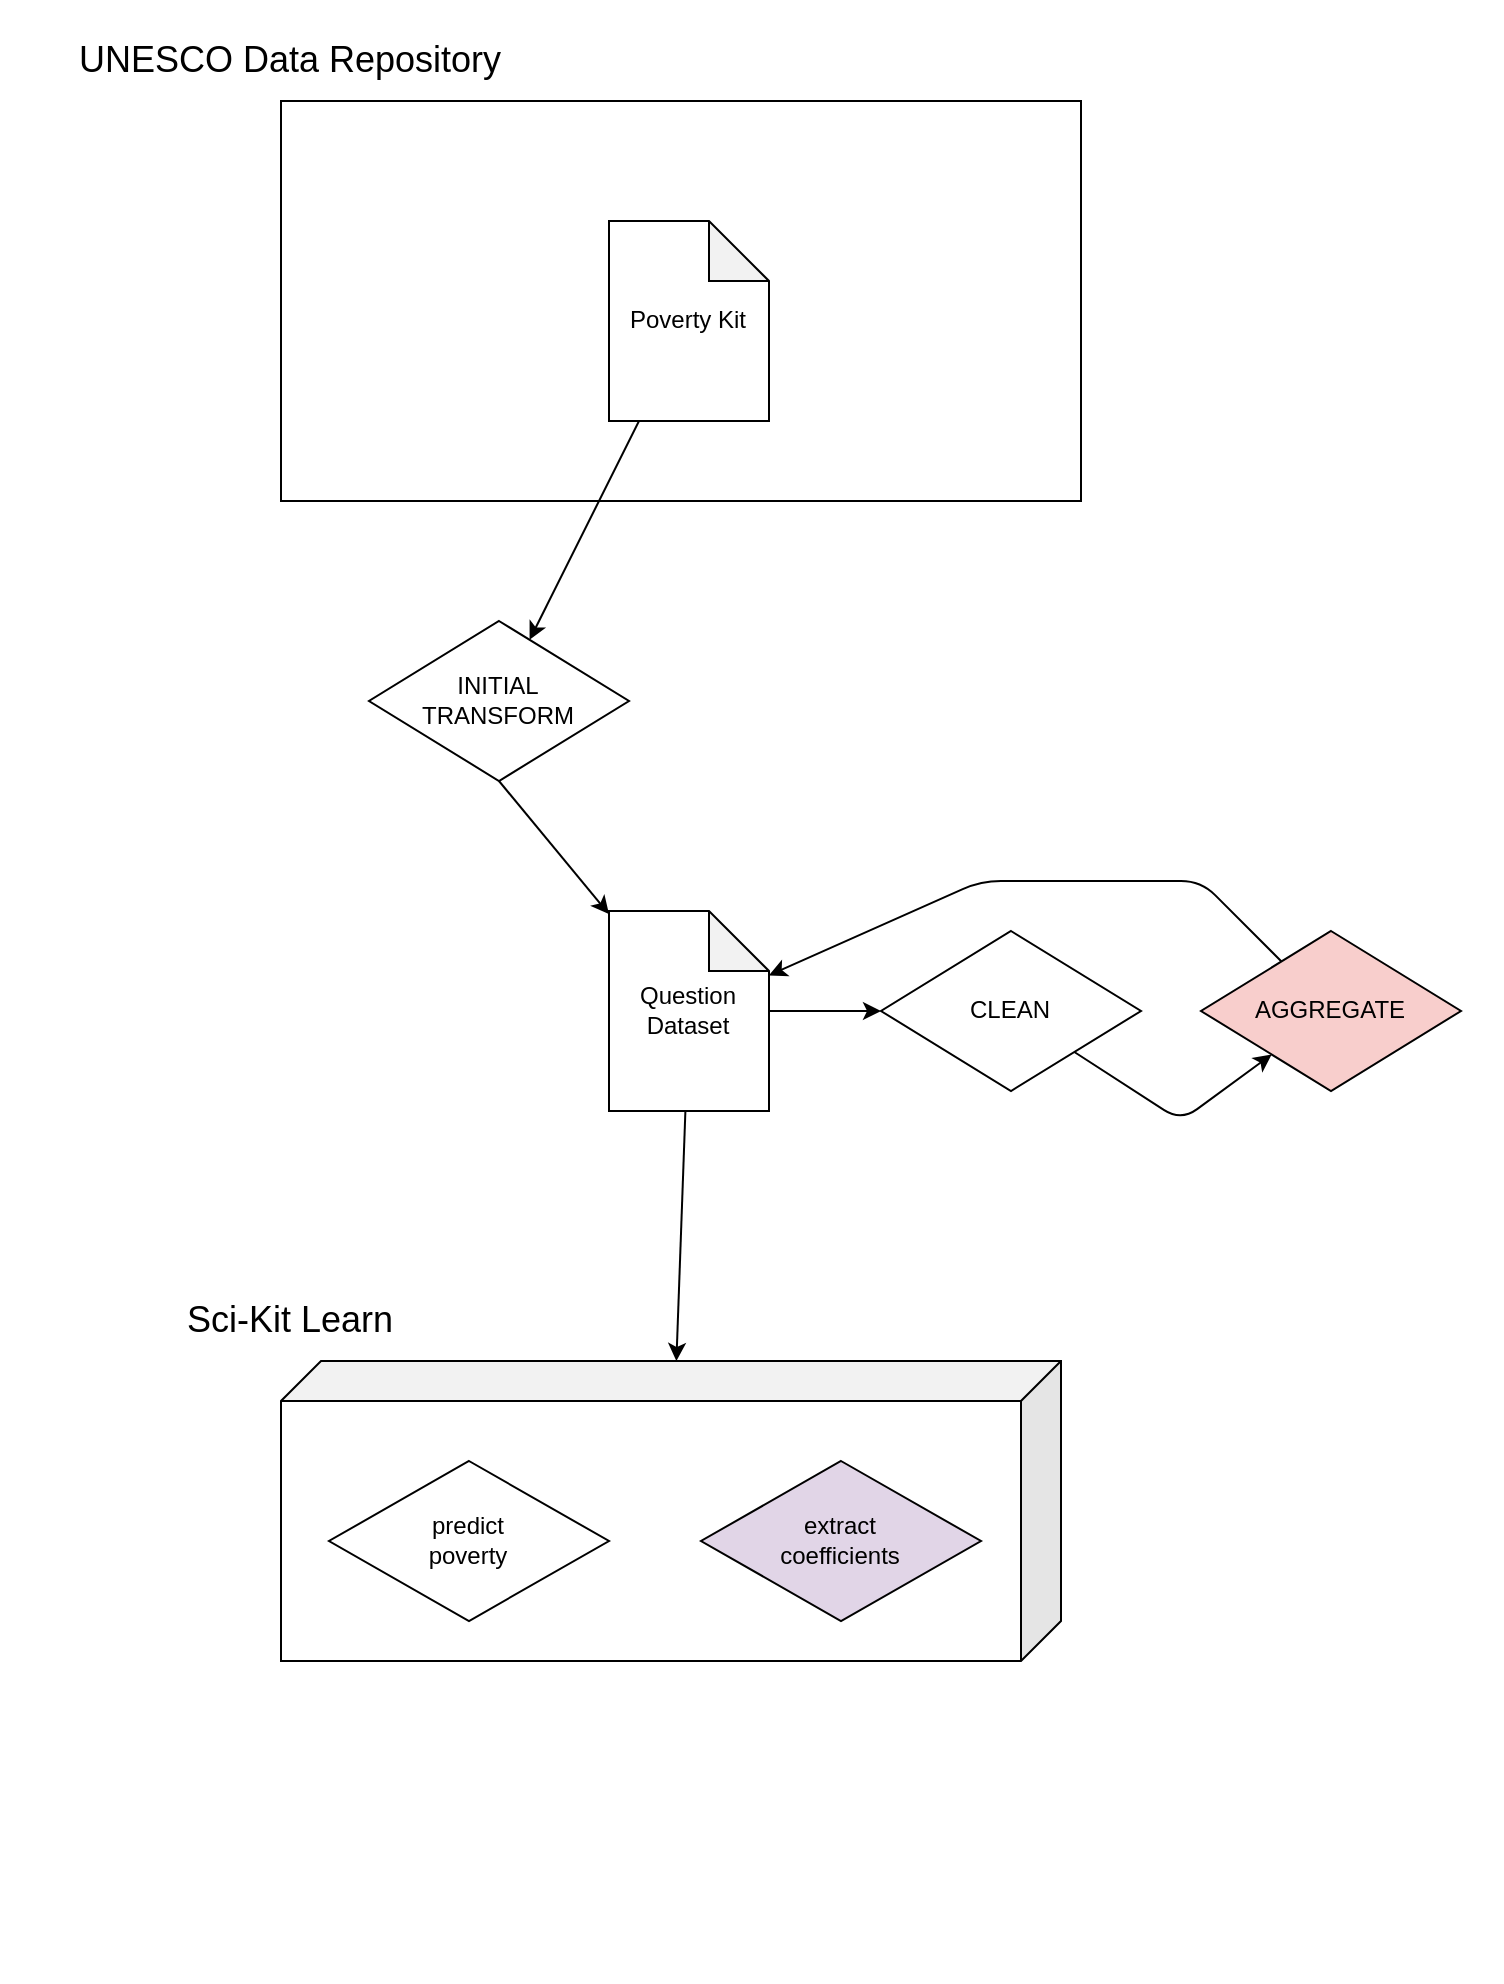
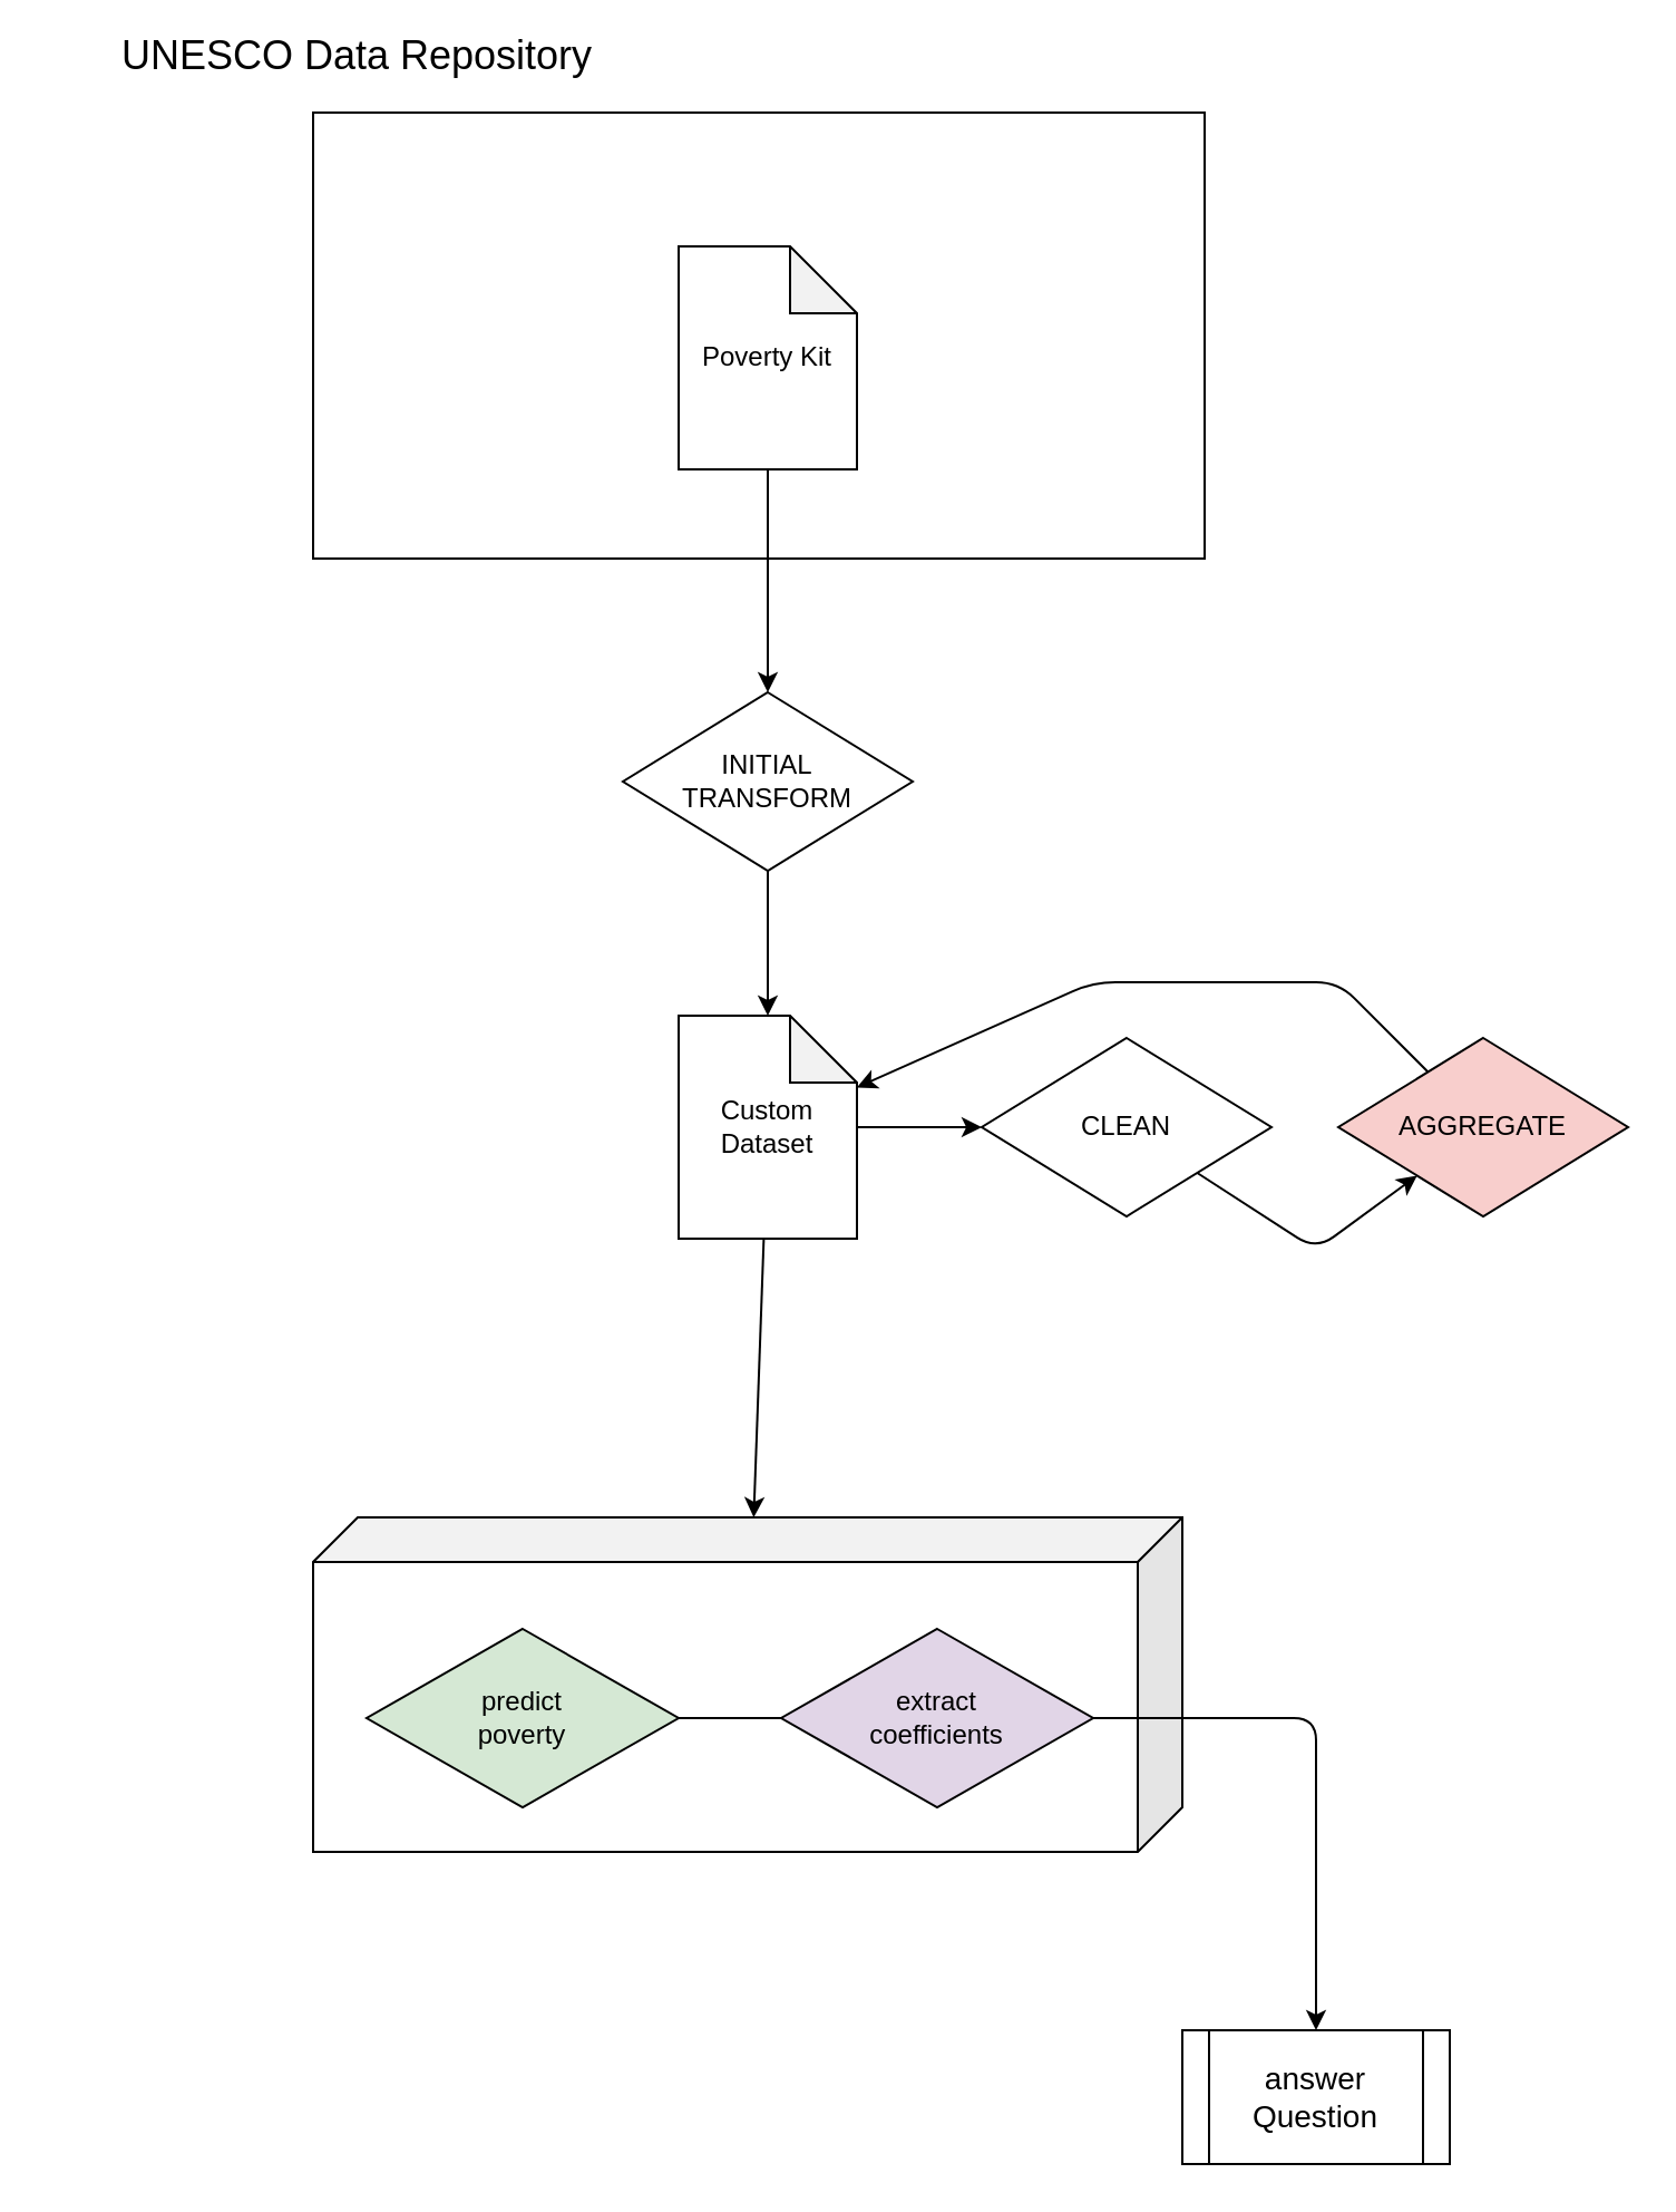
- <mxCell id="4" value="UNESCO Data Repository" style="text;html=1;strokeColor=none;fillColor=none;align=center;verticalAlign=middle;whiteSpace=wrap;rounded=0;fontSize=18;" parent="1" vertex="1"><mxGeometry x="20" y="20" width="250" height="20" as="geometry" /></mxCell>
+ <mxCell id="4" value="UNESCO Data Repository" style="text;html=1;strokeColor=none;fillColor=none;align=center;verticalAlign=middle;whiteSpace=wrap;rounded=0;fontSize=18;" parent="1" vertex="1"><mxGeometry x="35" y="15" width="250" height="20" as="geometry" /></mxCell>
- <mxCell id="8" value="&lt;div&gt;INITIAL&lt;/div&gt;&lt;div&gt;TRANSFORM&lt;/div&gt;" style="rhombus;whiteSpace=wrap;html=1;" parent="1" vertex="1"><mxGeometry x="184" y="310" width="130" height="80" as="geometry" /></mxCell>
+ <mxCell id="8" value="&lt;div&gt;INITIAL&lt;/div&gt;&lt;div&gt;TRANSFORM&lt;/div&gt;" style="rhombus;whiteSpace=wrap;html=1;" parent="1" vertex="1"><mxGeometry x="279" y="310" width="130" height="80" as="geometry" /></mxCell>
- <mxCell id="6" value="&lt;div&gt;Question&lt;/div&gt;&lt;div&gt;Dataset&lt;br&gt;&lt;/div&gt;" style="shape=note;whiteSpace=wrap;html=1;backgroundOutline=1;darkOpacity=0.05;" parent="1" vertex="1"><mxGeometry x="304" y="455" width="80" height="100" as="geometry" /></mxCell>
+ <mxCell id="6" value="&lt;div&gt;Custom&lt;/div&gt;&lt;div&gt;Dataset&lt;br&gt;&lt;/div&gt;" style="shape=note;whiteSpace=wrap;html=1;backgroundOutline=1;darkOpacity=0.05;" parent="1" vertex="1"><mxGeometry x="304" y="455" width="80" height="100" as="geometry" /></mxCell>
- <mxCell id="15" value="Sci-Kit Learn" style="text;html=1;strokeColor=none;fillColor=none;align=center;verticalAlign=middle;whiteSpace=wrap;rounded=0;fontSize=18;" parent="1" vertex="1"><mxGeometry x="80" y="650" width="130" height="20" as="geometry" /></mxCell>
- <mxCell id="17" value="&lt;div style=&quot;font-size: 12px;&quot;&gt;&lt;font style=&quot;font-size: 12px;&quot;&gt;predict&lt;/font&gt;&lt;/div&gt;&lt;div style=&quot;font-size: 12px;&quot;&gt;&lt;font style=&quot;font-size: 12px;&quot;&gt;poverty&lt;br style=&quot;font-size: 12px;&quot;&gt;&lt;/font&gt;&lt;/div&gt;" style="rhombus;whiteSpace=wrap;html=1;fontSize=12;" parent="1" vertex="1"><mxGeometry x="164" y="730" width="140" height="80" as="geometry" /></mxCell>
+ <mxCell id="17" value="&lt;div style=&quot;font-size: 12px;&quot;&gt;&lt;font style=&quot;font-size: 12px;&quot;&gt;predict&lt;/font&gt;&lt;/div&gt;&lt;div style=&quot;font-size: 12px;&quot;&gt;&lt;font style=&quot;font-size: 12px;&quot;&gt;poverty&lt;br style=&quot;font-size: 12px;&quot;&gt;&lt;/font&gt;&lt;/div&gt;" style="rhombus;whiteSpace=wrap;html=1;fontSize=12;fillColor=#d5e8d4;" parent="1" vertex="1"><mxGeometry x="164" y="730" width="140" height="80" as="geometry" /></mxCell>
+ <mxCell id="18" value="" style="endArrow=classic;html=1;fontSize=18;" parent="1" source="17" target="19" edge="1"><mxGeometry width="50" height="50" relative="1" as="geometry"><mxPoint x="270" y="1010" as="sourcePoint" /><mxPoint x="330" y="900" as="targetPoint" /><Array as="points"><mxPoint x="590" y="770" /></Array></mxGeometry></mxCell>
+ <mxCell id="19" value="&lt;div&gt;answer&lt;/div&gt;&lt;div&gt;Question&lt;br&gt;&lt;/div&gt;" style="shape=process;whiteSpace=wrap;html=1;backgroundOutline=1;fontSize=14;" parent="1" vertex="1"><mxGeometry x="530" y="910" width="120" height="60" as="geometry" /></mxCell>
